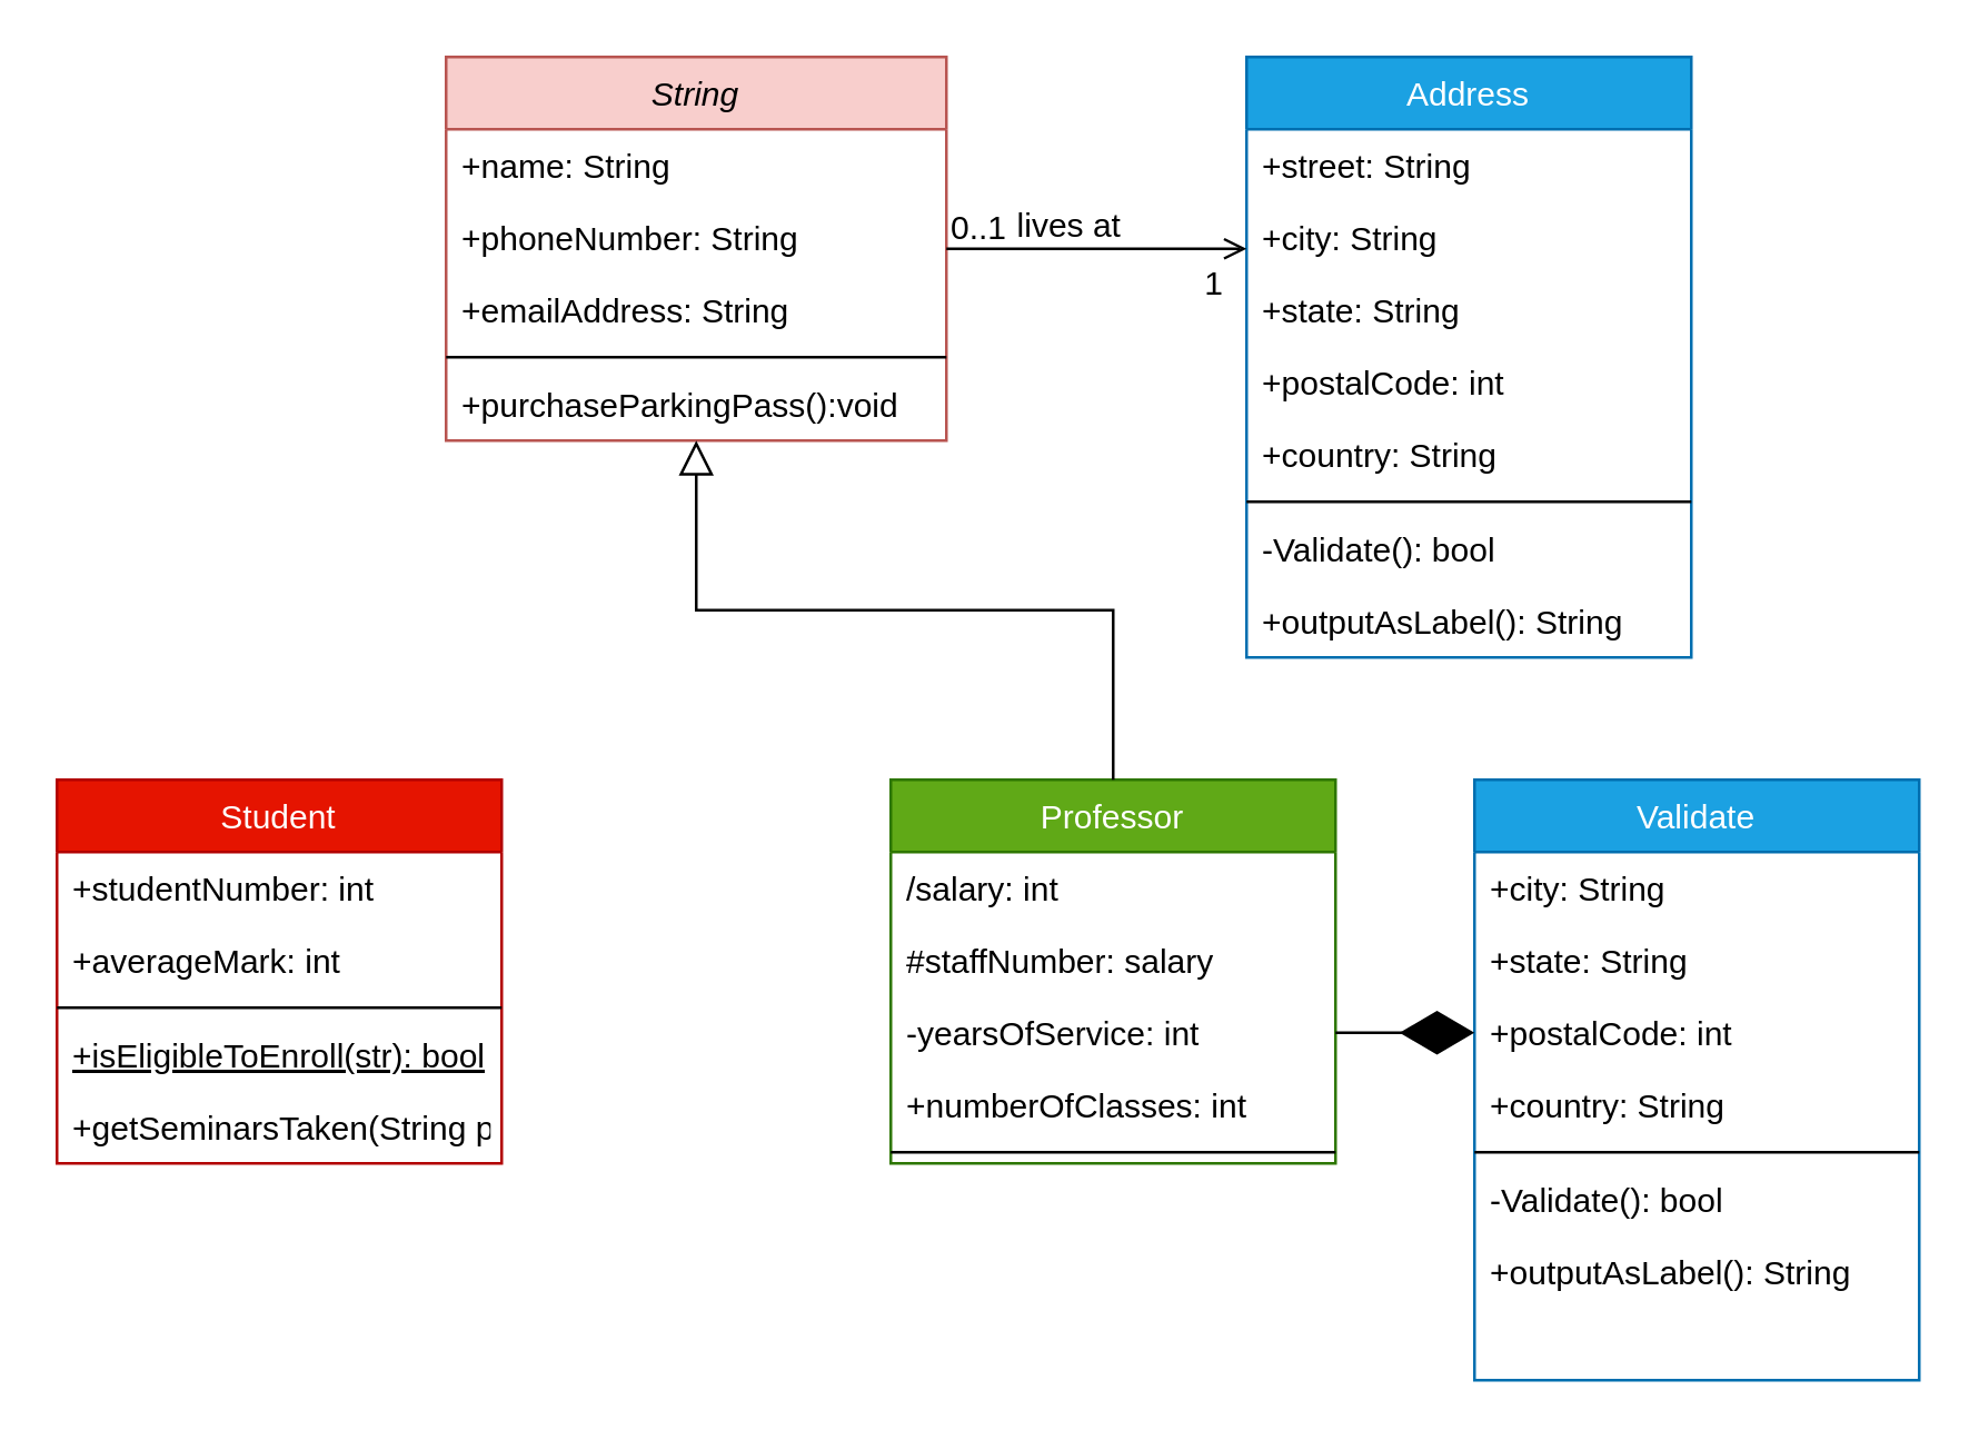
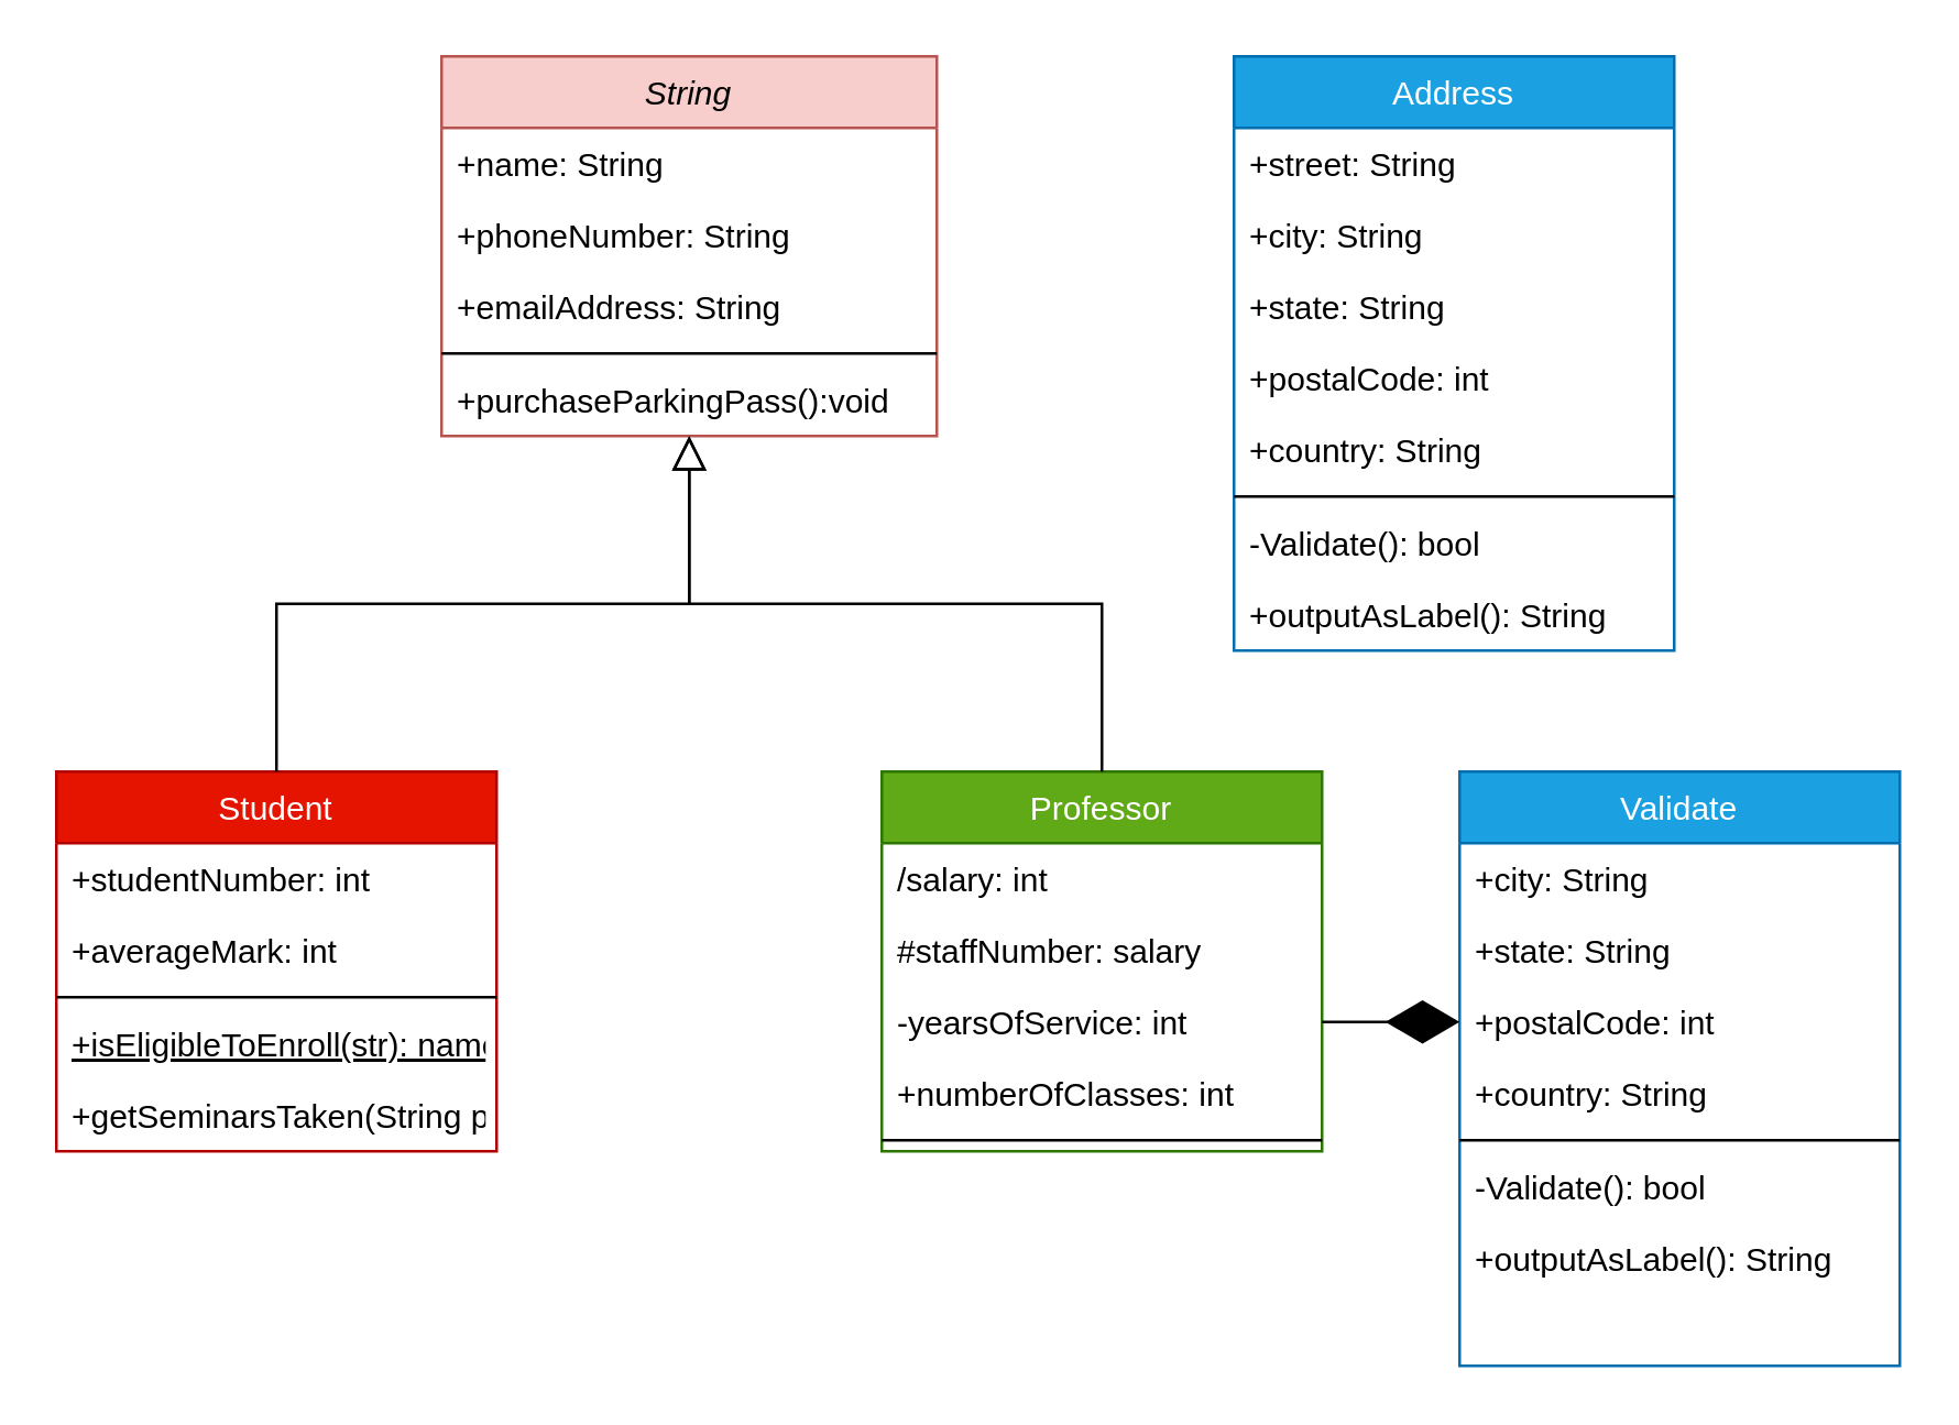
- <mxCell id="31" value="" style="endArrow=open;shadow=0;strokeWidth=1;rounded=0;endFill=1;edgeStyle=elbowEdgeStyle;elbow=vertical;" parent="1" source="2" target="22" edge="1"><mxGeometry x="0.5" y="41" relative="1" as="geometry"><mxPoint x="320" y="92" as="sourcePoint" /><mxPoint x="480" y="92" as="targetPoint" /><mxPoint x="-40" y="32" as="offset" /></mxGeometry></mxCell>
- <mxCell id="32" value="0..1" style="resizable=0;align=left;verticalAlign=bottom;labelBackgroundColor=none;fontSize=12;" parent="31" connectable="0" vertex="1"><mxGeometry x="-1" relative="1" as="geometry"><mxPoint y="1" as="offset" /></mxGeometry></mxCell>
- <mxCell id="33" value="1" style="resizable=0;align=right;verticalAlign=bottom;labelBackgroundColor=none;fontSize=12;" parent="31" connectable="0" vertex="1"><mxGeometry x="1" relative="1" as="geometry"><mxPoint x="-7" y="21" as="offset" /></mxGeometry></mxCell>
- <mxCell id="34" value="lives at" style="text;html=1;resizable=0;points=[];;align=center;verticalAlign=middle;labelBackgroundColor=none;rounded=0;shadow=0;strokeWidth=1;fontSize=12;" parent="31" vertex="1" connectable="0"><mxGeometry x="0.5" y="49" relative="1" as="geometry"><mxPoint x="-38" y="40" as="offset" /></mxGeometry></mxCell>
+ <mxCell id="14" value="" style="endArrow=block;endSize=10;endFill=0;shadow=0;strokeWidth=1;rounded=0;edgeStyle=elbowEdgeStyle;elbow=vertical;" parent="1" source="8" target="2" edge="1"><mxGeometry width="160" relative="1" as="geometry"><mxPoint x="140" y="103" as="sourcePoint" /><mxPoint x="140" y="103" as="targetPoint" /></mxGeometry></mxCell>
- <mxCell id="12" value="+isEligibleToEnroll(str): bool" style="text;align=left;verticalAlign=top;spacingLeft=4;spacingRight=4;overflow=hidden;rotatable=0;points=[[0,0.5],[1,0.5]];portConstraint=eastwest;fontStyle=4" parent="8" vertex="1"><mxGeometry y="86" width="160" height="26" as="geometry" /></mxCell>
+ <mxCell id="12" value="+isEligibleToEnroll(str): name" style="text;align=left;verticalAlign=top;spacingLeft=4;spacingRight=4;overflow=hidden;rotatable=0;points=[[0,0.5],[1,0.5]];portConstraint=eastwest;fontStyle=4" parent="8" vertex="1"><mxGeometry y="86" width="160" height="26" as="geometry" /></mxCell>
